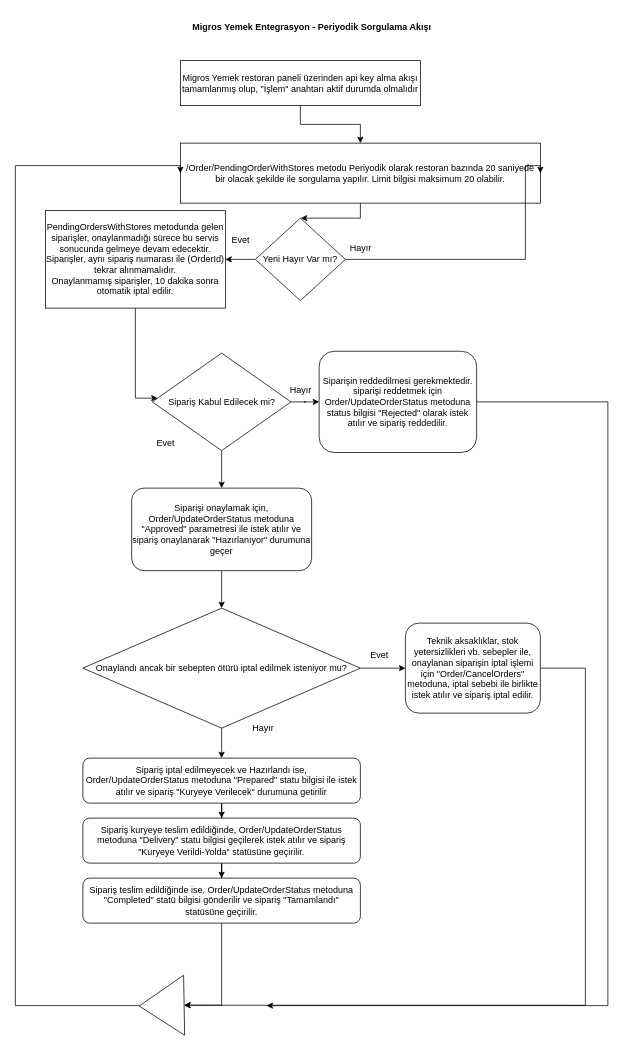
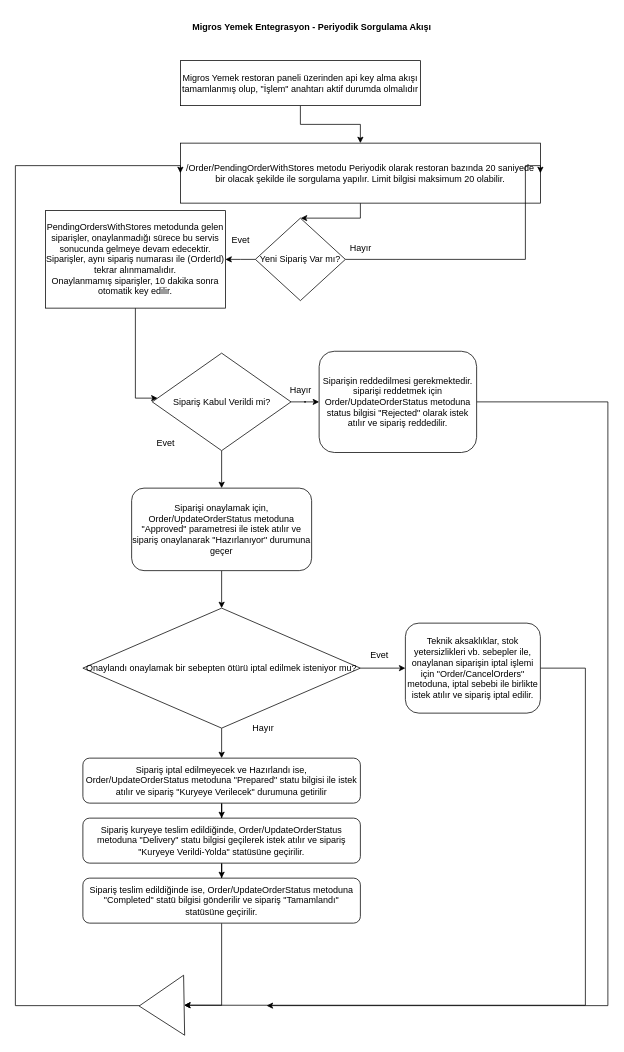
- <mxCell id="11" value="PendingOrdersWithStores metodunda gelen siparişler, onaylanmadığı sürece bu servis sonucunda gelmeye devam edecektir. Siparişler, aynı sipariş numarası ile (OrderId) tekrar alınmamalıdır.&lt;br&gt;Onaylanmamış siparişler, 10 dakika sonra otomatik iptal edilir." style="rounded=0;whiteSpace=wrap;html=1;fontSize=12;" vertex="1" parent="1"><mxGeometry x="60" y="280" width="240" height="130" as="geometry" /></mxCell>
+ <mxCell id="11" value="PendingOrdersWithStores metodunda gelen siparişler, onaylanmadığı sürece bu servis sonucunda gelmeye devam edecektir. Siparişler, aynı sipariş numarası ile (OrderId) tekrar alınmamalıdır.&lt;br&gt;Onaylanmamış siparişler, 10 dakika sonra otomatik key edilir." style="rounded=0;whiteSpace=wrap;html=1;fontSize=12;" vertex="1" parent="1"><mxGeometry x="60" y="280" width="240" height="130" as="geometry" /></mxCell>
- <mxCell id="9" value="Yeni Hayır Var mı?" style="rhombus;whiteSpace=wrap;html=1;fontSize=12;" vertex="1" parent="1"><mxGeometry x="340" y="290" width="120" height="110" as="geometry" /></mxCell>
+ <mxCell id="9" value="Yeni Sipariş Var mı?" style="rhombus;whiteSpace=wrap;html=1;fontSize=12;" vertex="1" parent="1"><mxGeometry x="340" y="290" width="120" height="110" as="geometry" /></mxCell>
- <mxCell id="16" value="Sipariş Kabul Edilecek mi?" style="rhombus;whiteSpace=wrap;html=1;fontSize=12;" vertex="1" parent="1"><mxGeometry x="202.5" y="470" width="185" height="130" as="geometry" /></mxCell>
+ <mxCell id="16" value="Sipariş Kabul Verildi mi?" style="rhombus;whiteSpace=wrap;html=1;fontSize=12;" vertex="1" parent="1"><mxGeometry x="202.5" y="470" width="185" height="130" as="geometry" /></mxCell>
- <mxCell id="25" value="Onaylandı ancak bir sebepten ötürü iptal edilmek isteniyor mu?" style="rhombus;whiteSpace=wrap;html=1;fontSize=12;verticalAlign=middle;" vertex="1" parent="1"><mxGeometry x="110" y="810" width="370" height="160" as="geometry" /></mxCell>
+ <mxCell id="25" value="Onaylandı onaylamak bir sebepten ötürü iptal edilmek isteniyor mu?" style="rhombus;whiteSpace=wrap;html=1;fontSize=12;verticalAlign=middle;" vertex="1" parent="1"><mxGeometry x="110" y="810" width="370" height="160" as="geometry" /></mxCell>
